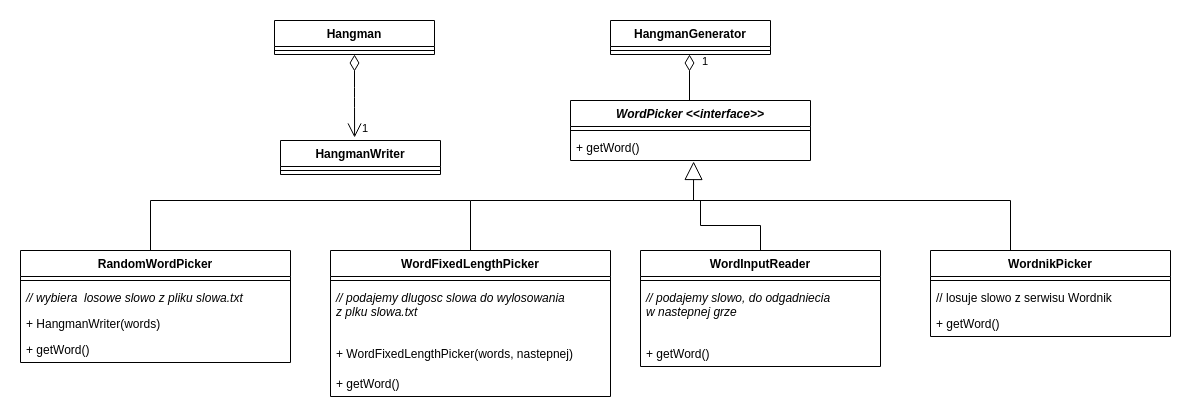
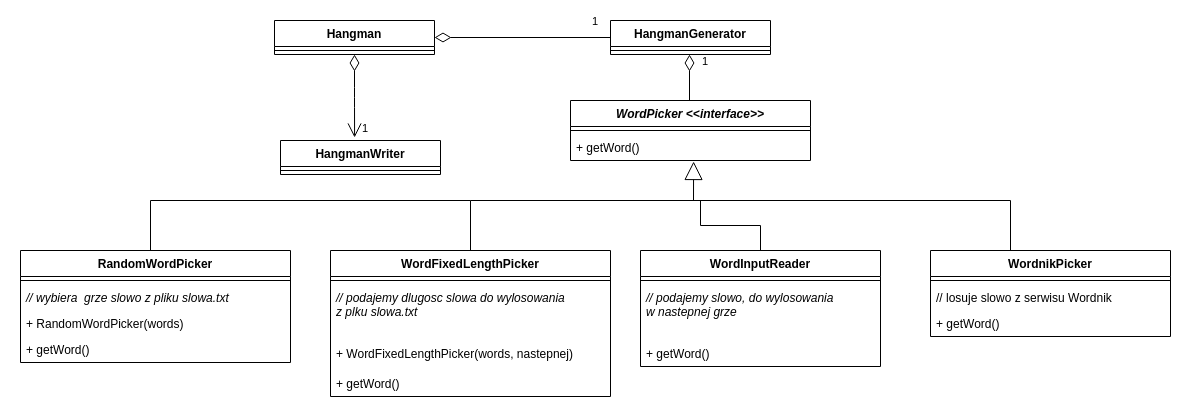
+ <mxCell id="6" value="1" style="endArrow=none;html=1;endSize=12;startArrow=diamondThin;startSize=14;startFill=0;edgeStyle=orthogonalEdgeStyle;align=left;verticalAlign=bottom;entryX=0;entryY=0.5;entryDx=0;entryDy=0;endFill=0;exitX=1;exitY=0.5;exitDx=0;exitDy=0;" edge="1" parent="1" source="2" target="4"><mxGeometry x="0.773" y="7" relative="1" as="geometry"><mxPoint x="480" y="0" as="sourcePoint" /><mxPoint x="700" y="30" as="targetPoint" /><mxPoint as="offset" /></mxGeometry></mxCell>
- <mxCell id="33" value="// wybiera  losowe slowo z pliku slowa.txt" style="text;strokeColor=none;fillColor=none;align=left;verticalAlign=top;spacingLeft=4;spacingRight=4;overflow=hidden;rotatable=0;points=[[0,0.5],[1,0.5]];portConstraint=eastwest;fontStyle=2" vertex="1" parent="31"><mxGeometry y="34" width="270" height="26" as="geometry" /></mxCell>
+ <mxCell id="33" value="// wybiera  grze slowo z pliku slowa.txt" style="text;strokeColor=none;fillColor=none;align=left;verticalAlign=top;spacingLeft=4;spacingRight=4;overflow=hidden;rotatable=0;points=[[0,0.5],[1,0.5]];portConstraint=eastwest;fontStyle=2" vertex="1" parent="31"><mxGeometry y="34" width="270" height="26" as="geometry" /></mxCell>
- <mxCell id="18" value="// podajemy slowo, do odgadniecia &#10;w nastepnej grze" style="text;strokeColor=none;fillColor=none;align=left;verticalAlign=top;spacingLeft=4;spacingRight=4;overflow=hidden;rotatable=0;points=[[0,0.5],[1,0.5]];portConstraint=eastwest;fontStyle=2" vertex="1" parent="16"><mxGeometry y="34" width="240" height="56" as="geometry" /></mxCell>
+ <mxCell id="18" value="// podajemy slowo, do wylosowania &#10;w nastepnej grze" style="text;strokeColor=none;fillColor=none;align=left;verticalAlign=top;spacingLeft=4;spacingRight=4;overflow=hidden;rotatable=0;points=[[0,0.5],[1,0.5]];portConstraint=eastwest;fontStyle=2" vertex="1" parent="16"><mxGeometry y="34" width="240" height="56" as="geometry" /></mxCell>
- <mxCell id="34" value="+ HangmanWriter(words)" style="text;strokeColor=none;fillColor=none;align=left;verticalAlign=top;spacingLeft=4;spacingRight=4;overflow=hidden;rotatable=0;points=[[0,0.5],[1,0.5]];portConstraint=eastwest;" vertex="1" parent="31"><mxGeometry y="60" width="270" height="26" as="geometry" /></mxCell>
+ <mxCell id="34" value="+ RandomWordPicker(words)" style="text;strokeColor=none;fillColor=none;align=left;verticalAlign=top;spacingLeft=4;spacingRight=4;overflow=hidden;rotatable=0;points=[[0,0.5],[1,0.5]];portConstraint=eastwest;" vertex="1" parent="31"><mxGeometry y="60" width="270" height="26" as="geometry" /></mxCell>
